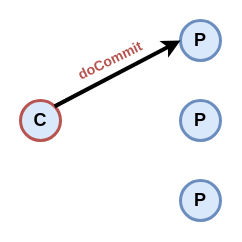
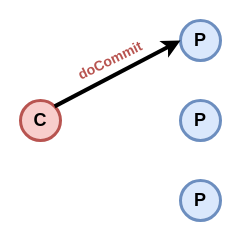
- <mxCell id="2" value="&lt;font style=&quot;font-size: 18px&quot;&gt;&lt;b&gt;C&lt;/b&gt;&lt;/font&gt;" style="ellipse;whiteSpace=wrap;html=1;aspect=fixed;strokeWidth=3;fillColor=#dae8fc;strokeColor=#b85450;" vertex="1" parent="1"><mxGeometry x="20" y="100" width="40" height="40" as="geometry" /></mxCell>
+ <mxCell id="2" value="&lt;font style=&quot;font-size: 18px&quot;&gt;&lt;b&gt;C&lt;/b&gt;&lt;/font&gt;" style="ellipse;whiteSpace=wrap;html=1;aspect=fixed;strokeWidth=3;fillColor=#f8cecc;strokeColor=#b85450;" vertex="1" parent="1"><mxGeometry x="20" y="100" width="40" height="40" as="geometry" /></mxCell>
